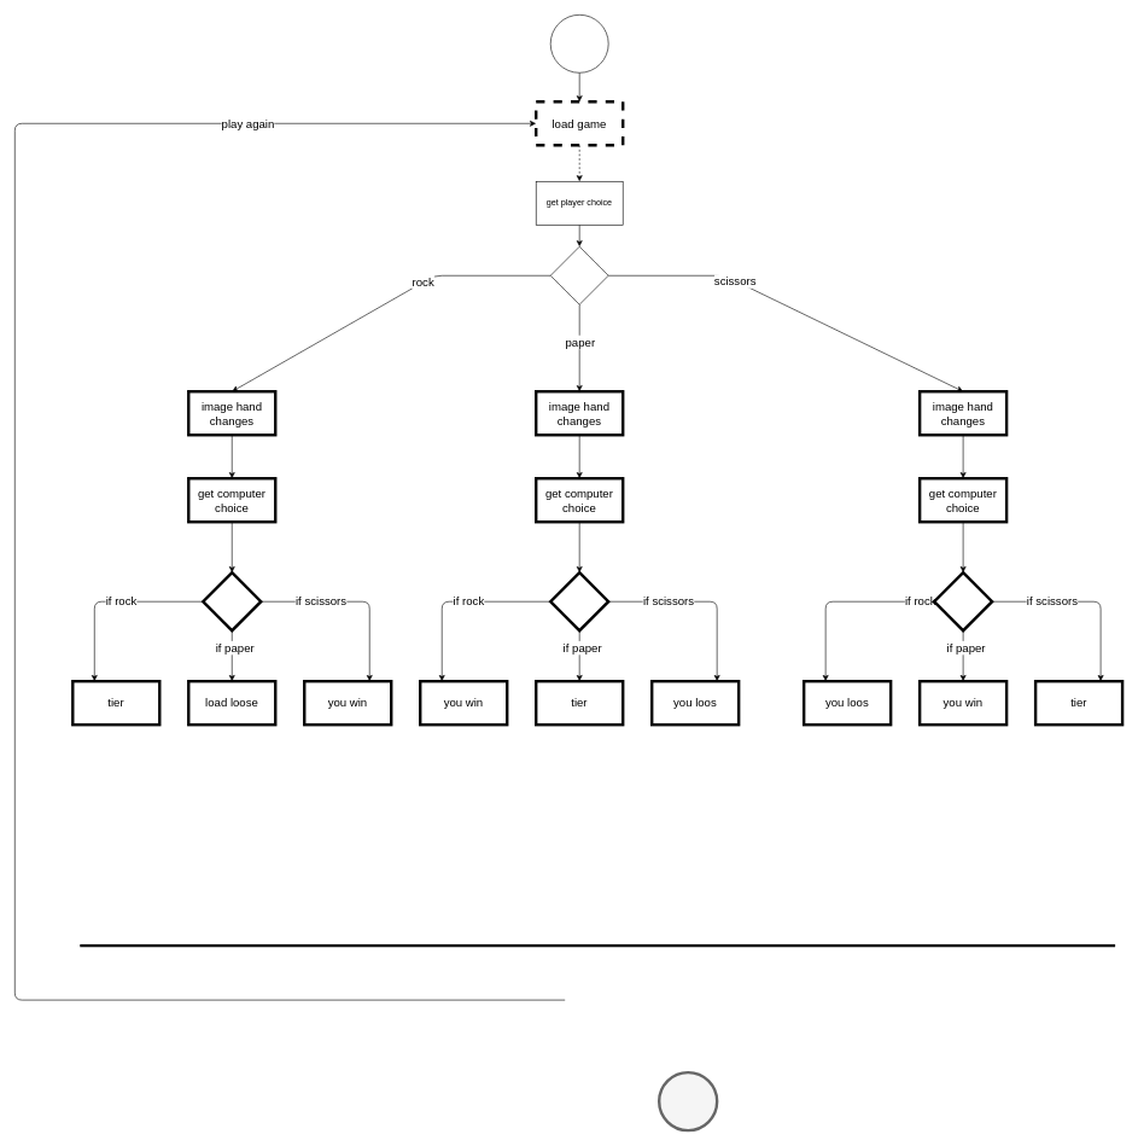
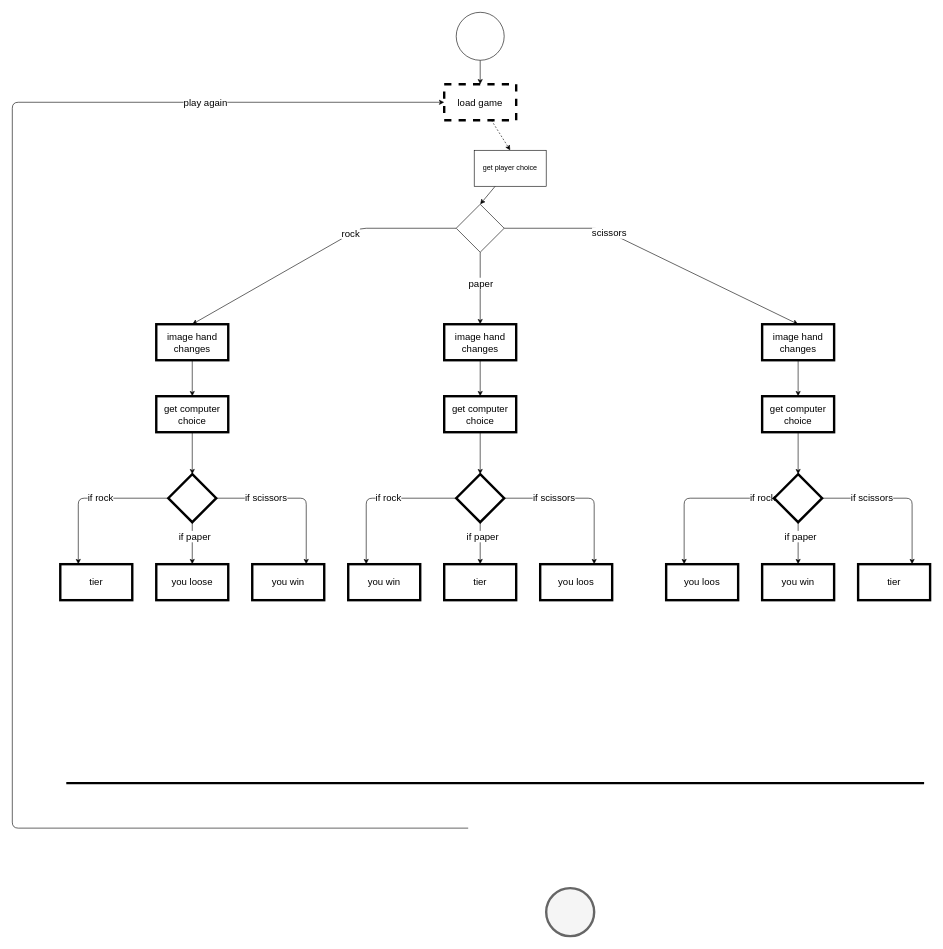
- <mxCell id="5" value="get player choice" style="rounded=0;whiteSpace=wrap;html=1;" parent="1" vertex="1"><mxGeometry x="740" y="250" width="120" height="60" as="geometry" /></mxCell>
+ <mxCell id="5" value="get player choice" style="rounded=0;whiteSpace=wrap;html=1;" parent="1" vertex="1"><mxGeometry x="790" y="250" width="120" height="60" as="geometry" /></mxCell>
- <mxCell id="32" value="load loose" style="rounded=0;whiteSpace=wrap;html=1;fontSize=16;strokeWidth=4;" parent="1" vertex="1"><mxGeometry x="260" y="940" width="120" height="60" as="geometry" /></mxCell>
+ <mxCell id="32" value="you loose" style="rounded=0;whiteSpace=wrap;html=1;fontSize=16;strokeWidth=4;" parent="1" vertex="1"><mxGeometry x="260" y="940" width="120" height="60" as="geometry" /></mxCell>
